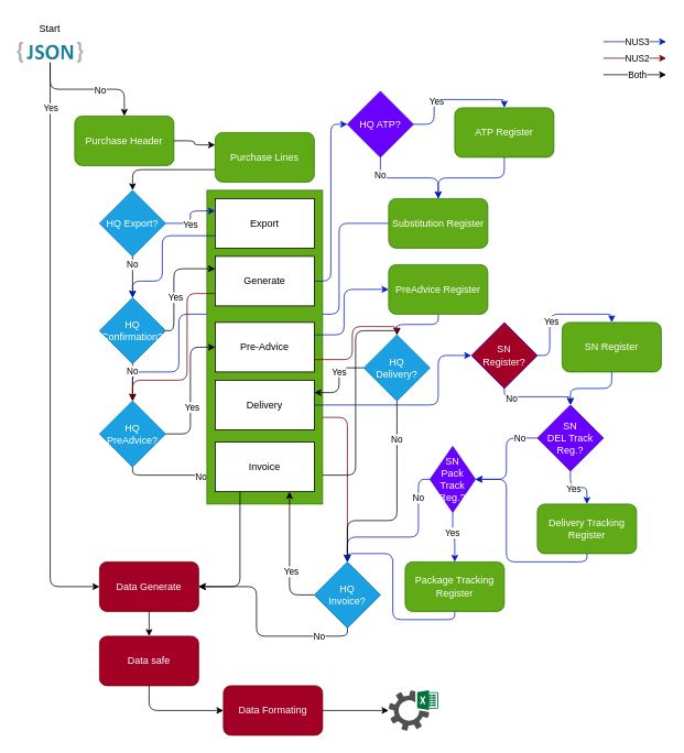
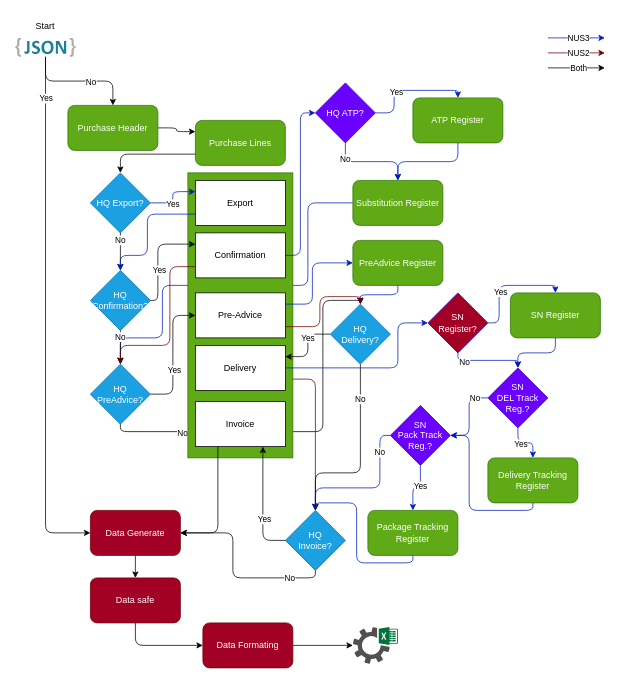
- <mxCell id="14" value="Generate" style="rounded=0;whiteSpace=wrap;html=1;glass=0;shadow=0;sketch=0;" parent="1" vertex="1"><mxGeometry x="260" y="310" width="120" height="60" as="geometry" /></mxCell>
+ <mxCell id="14" value="Confirmation" style="rounded=0;whiteSpace=wrap;html=1;glass=0;shadow=0;sketch=0;" parent="1" vertex="1"><mxGeometry x="260" y="310" width="120" height="60" as="geometry" /></mxCell>
- <mxCell id="69" value="SN &lt;br&gt;Pack Track Reg.?" style="rhombus;whiteSpace=wrap;html=1;fillColor=#6a00ff;strokeColor=#3700CC;fontColor=#ffffff;" parent="1" vertex="1"><mxGeometry x="520" y="540" width="55" height="80" as="geometry" /></mxCell>
+ <mxCell id="69" value="SN &lt;br&gt;Pack Track Reg.?" style="rhombus;whiteSpace=wrap;html=1;fillColor=#6a00ff;strokeColor=#3700CC;fontColor=#ffffff;" parent="1" vertex="1"><mxGeometry x="520" y="540" width="80" height="80" as="geometry" /></mxCell>
